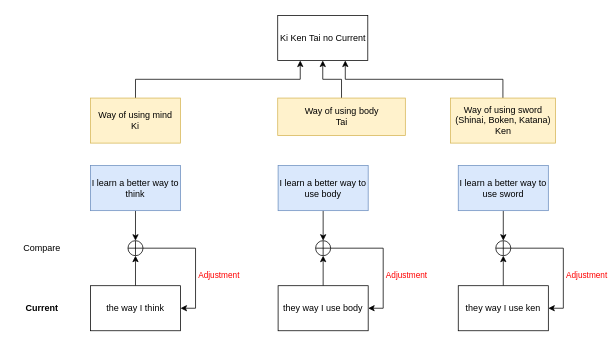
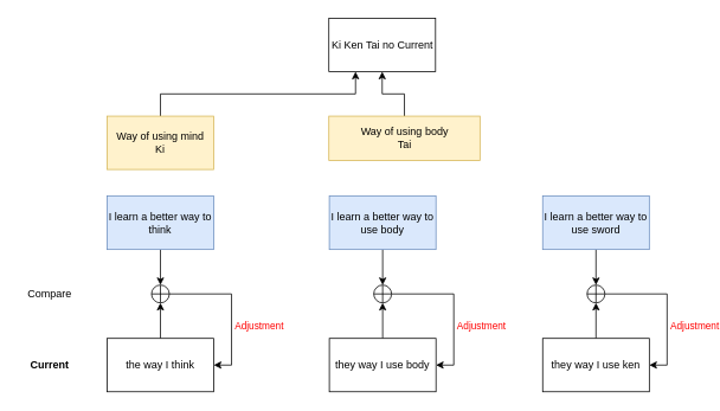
- <mxCell id="28" style="edgeStyle=orthogonalEdgeStyle;rounded=0;orthogonalLoop=1;jettySize=auto;html=1;exitX=0.5;exitY=0;exitDx=0;exitDy=0;entryX=0.75;entryY=1;entryDx=0;entryDy=0;" parent="1" source="29" target="2" edge="1"><mxGeometry relative="1" as="geometry" /></mxCell>
- <mxCell id="29" value="&lt;font style=&quot;text-wrap-mode: nowrap;&quot;&gt;Way of using sword&lt;/font&gt;&lt;div style=&quot;text-wrap-mode: nowrap;&quot;&gt;&lt;font style=&quot;&quot;&gt;(Shinai, Boken, Katana)&lt;/font&gt;&lt;/div&gt;&lt;div style=&quot;text-wrap-mode: nowrap;&quot;&gt;&lt;font style=&quot;&quot;&gt;Ken&lt;/font&gt;&lt;/div&gt;" style="whiteSpace=wrap;html=1;fillColor=#fff2cc;strokeColor=#d6b656;fontColor=#000000;" parent="1" vertex="1"><mxGeometry x="599.5" y="130" width="140" height="60" as="geometry" /></mxCell>
